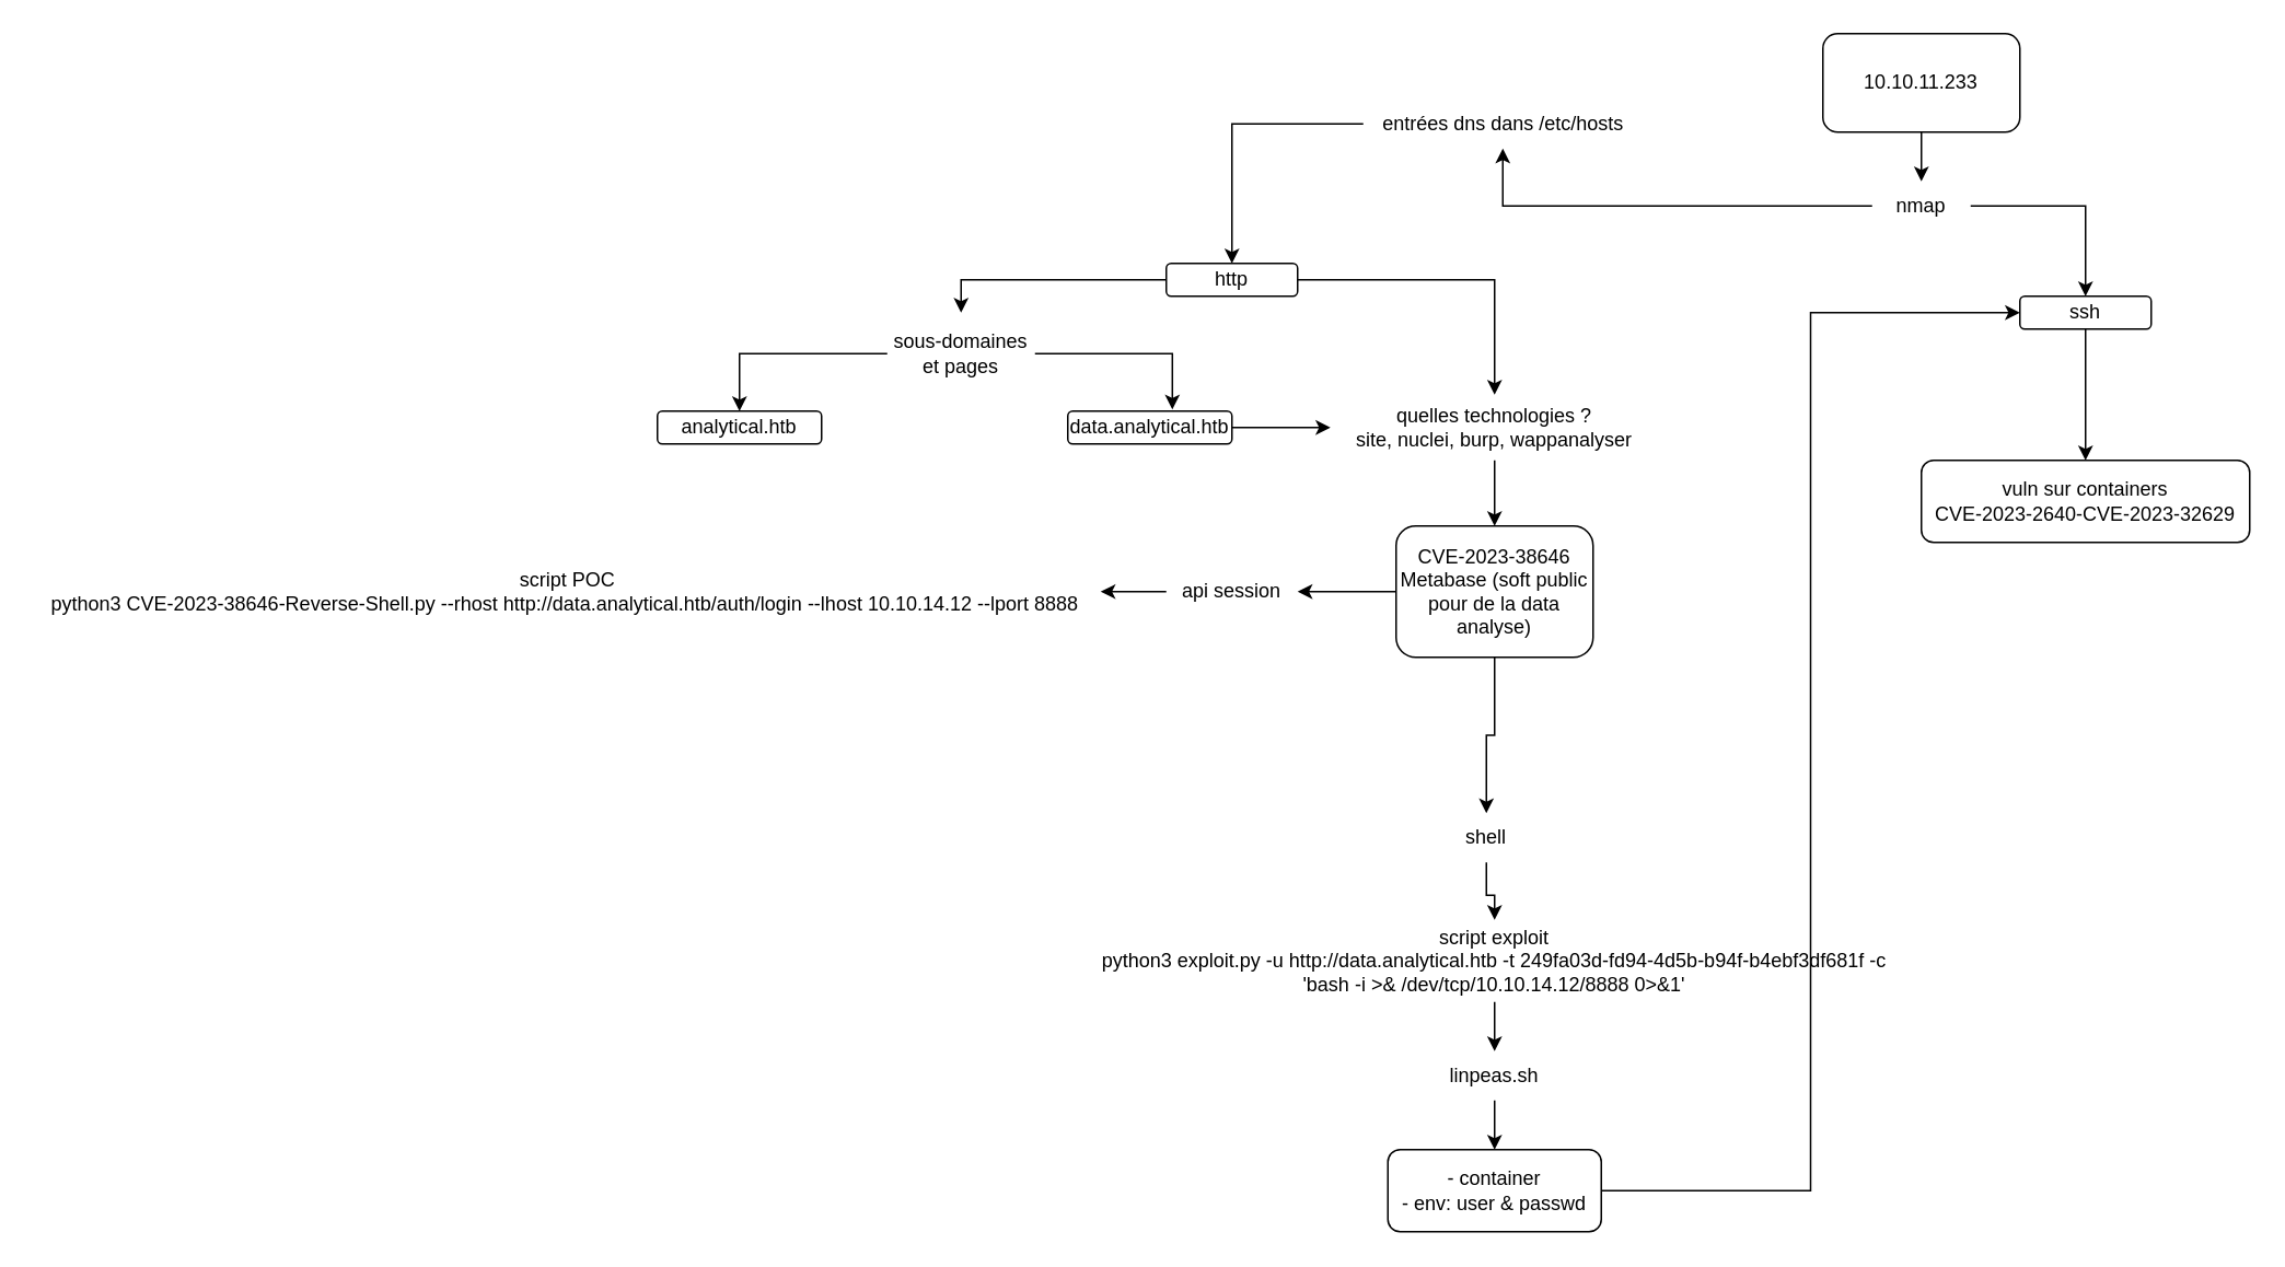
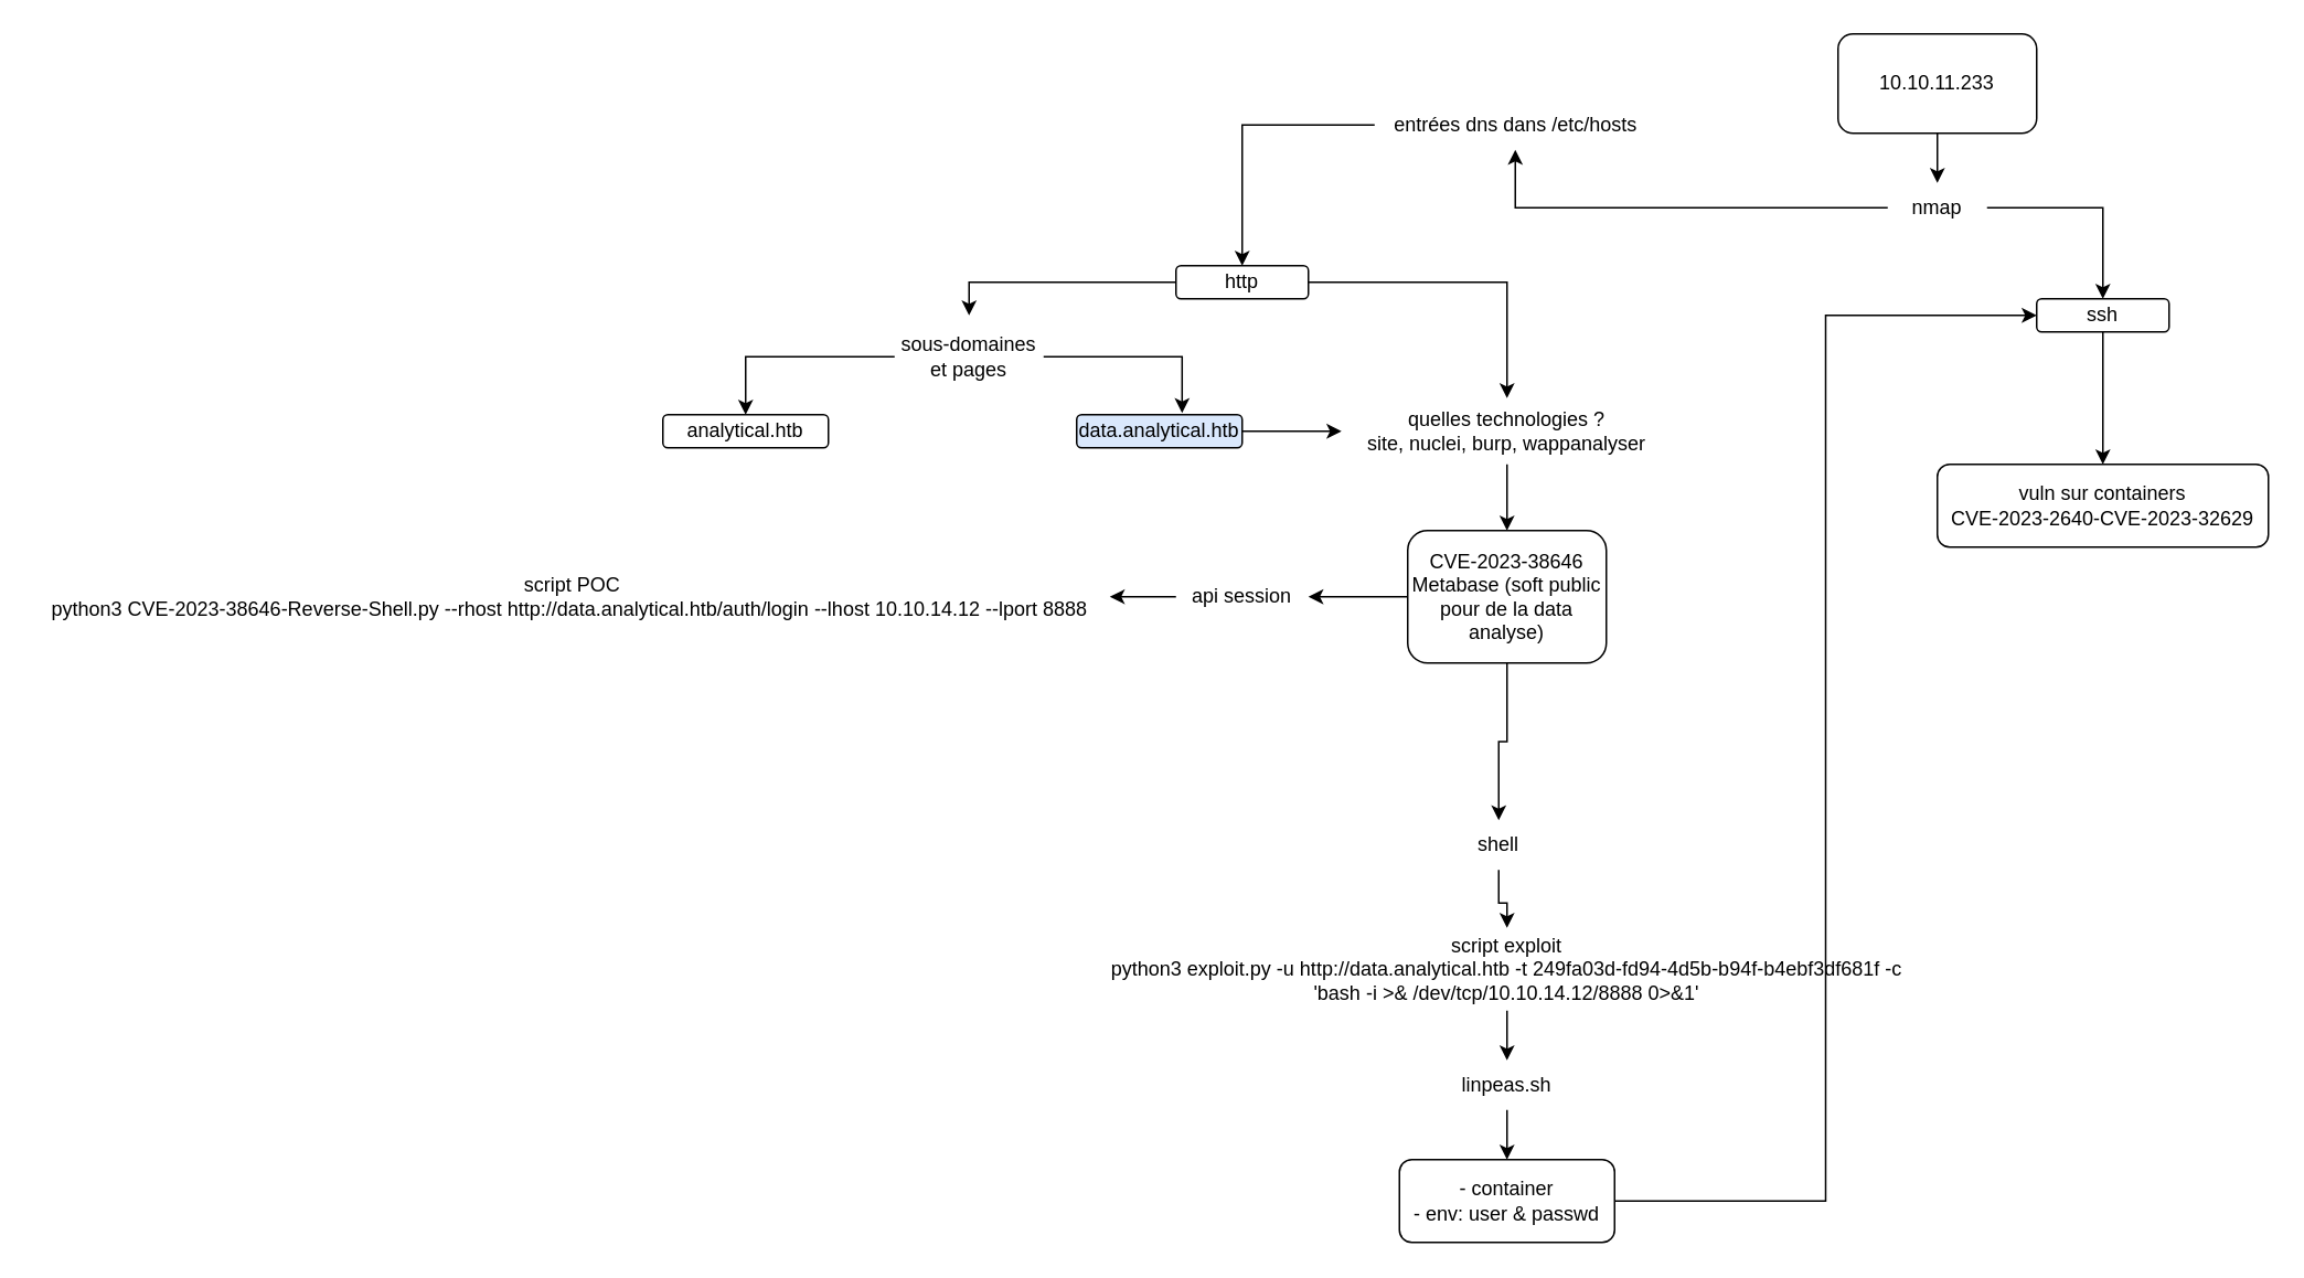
- <mxCell id="20" value="data.analytical.htb" style="rounded=1;whiteSpace=wrap;html=1;" vertex="1" parent="1"><mxGeometry x="650" y="250" width="100" height="20" as="geometry" /></mxCell>
+ <mxCell id="20" value="data.analytical.htb" style="rounded=1;whiteSpace=wrap;html=1;fillColor=#dae8fc;" vertex="1" parent="1"><mxGeometry x="650" y="250" width="100" height="20" as="geometry" /></mxCell>
